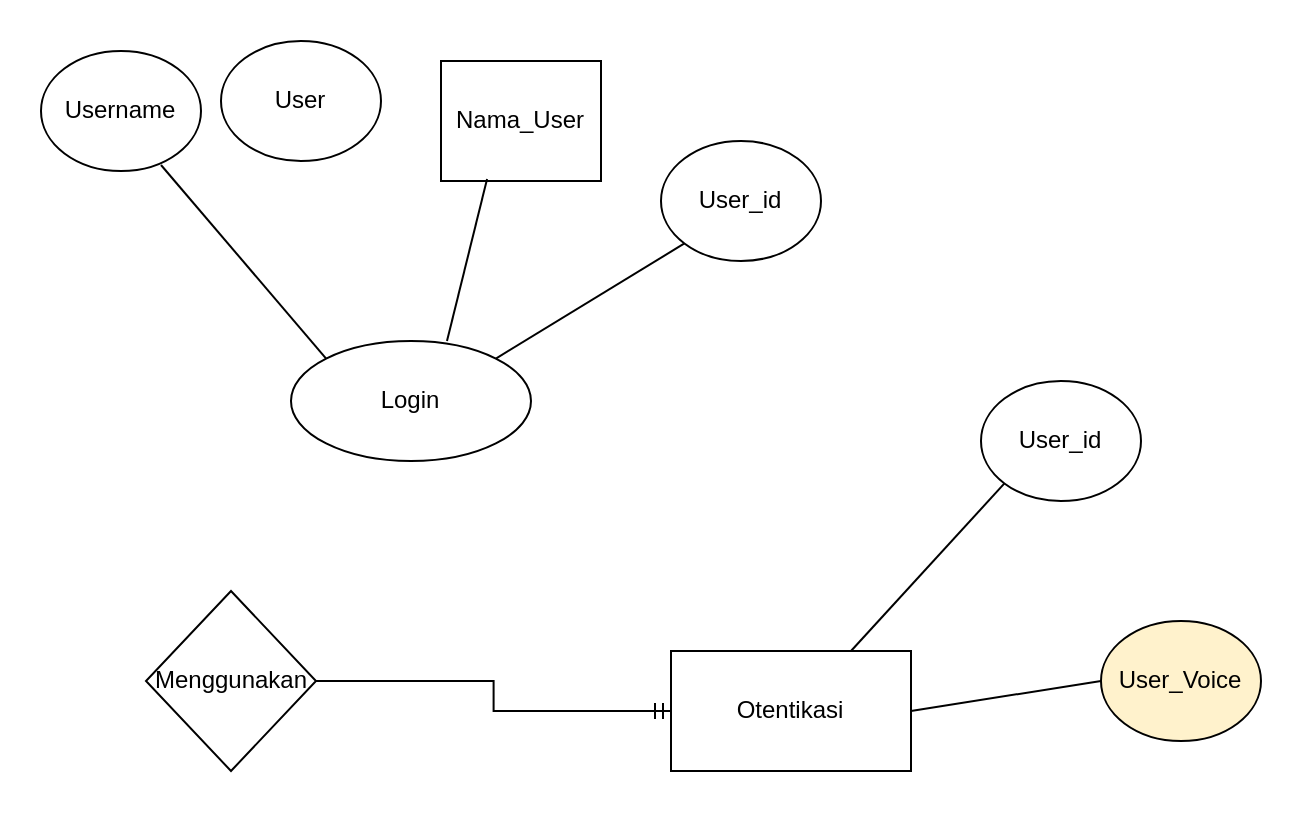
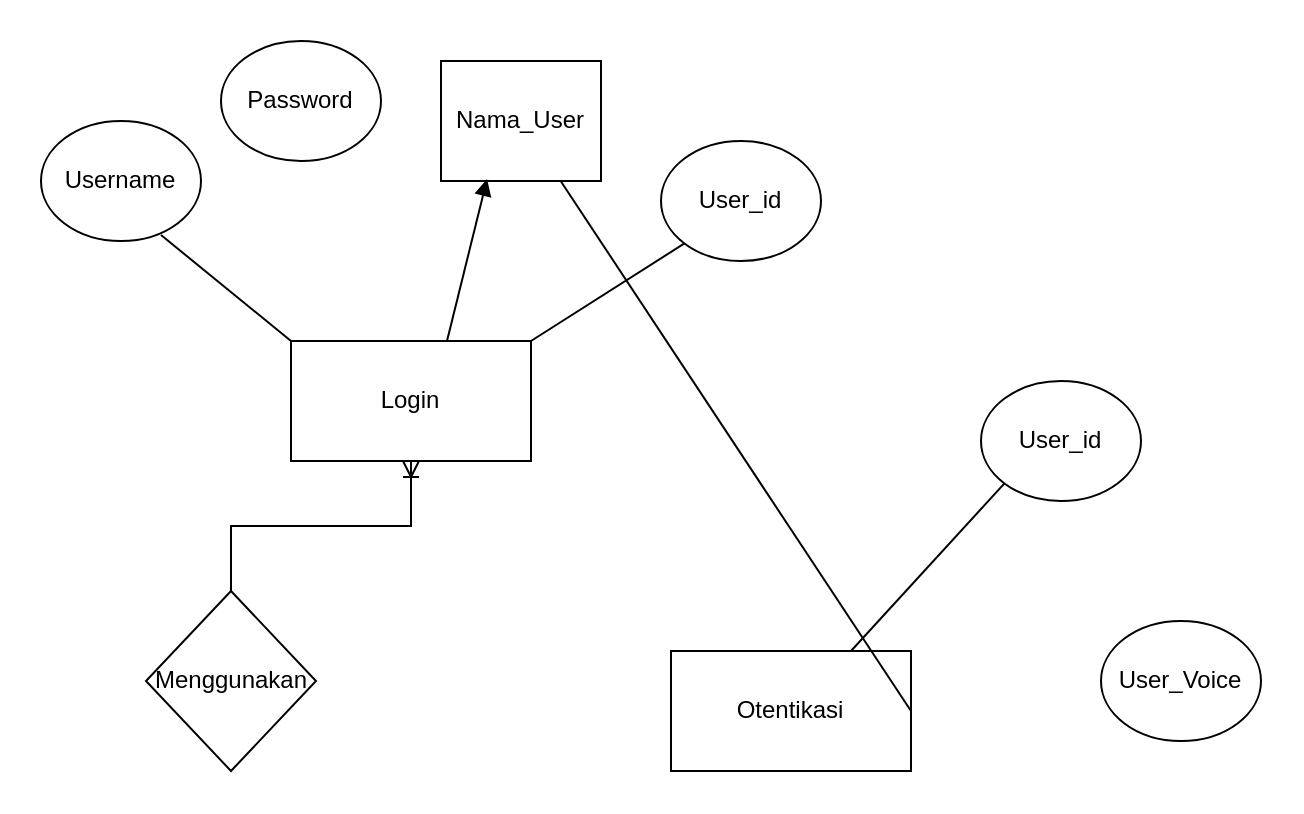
- <mxCell id="6" value="User" style="ellipse;whiteSpace=wrap;html=1;" parent="1" vertex="1"><mxGeometry x="110" y="20" width="80" height="60" as="geometry" /></mxCell>
+ <mxCell id="6" value="Password" style="ellipse;whiteSpace=wrap;html=1;" parent="1" vertex="1"><mxGeometry x="110" y="20" width="80" height="60" as="geometry" /></mxCell>
- <mxCell id="4" value="Username" style="ellipse;whiteSpace=wrap;html=1;" parent="1" vertex="1"><mxGeometry x="20" y="25" width="80" height="60" as="geometry" /></mxCell>
+ <mxCell id="4" value="Username" style="ellipse;whiteSpace=wrap;html=1;" parent="1" vertex="1"><mxGeometry x="20" y="60" width="80" height="60" as="geometry" /></mxCell>
- <mxCell id="8" value="" style="endArrow=none;html=1;entryX=0.288;entryY=0.983;entryDx=0;entryDy=0;entryPerimeter=0;exitX=0.65;exitY=0;exitDx=0;exitDy=0;exitPerimeter=0;" parent="1" source="3" target="7" edge="1"><mxGeometry width="50" height="50" relative="1" as="geometry"><mxPoint x="180" y="230" as="sourcePoint" /><mxPoint x="230" y="180" as="targetPoint" /></mxGeometry></mxCell>
+ <mxCell id="8" value="" style="endArrow=block;html=1;entryX=0.288;entryY=0.983;entryDx=0;entryDy=0;entryPerimeter=0;exitX=0.65;exitY=0;exitDx=0;exitDy=0;exitPerimeter=0;" parent="1" source="3" target="7" edge="1"><mxGeometry width="50" height="50" relative="1" as="geometry"><mxPoint x="180" y="230" as="sourcePoint" /><mxPoint x="230" y="180" as="targetPoint" /></mxGeometry></mxCell>
- <mxCell id="3" value="Login" style="ellipse;whiteSpace=wrap;html=1;" parent="1" vertex="1"><mxGeometry x="145" y="170" width="120" height="60" as="geometry" /></mxCell>
+ <mxCell id="3" value="Login" style="rounded=0;whiteSpace=wrap;html=1;" parent="1" vertex="1"><mxGeometry x="145" y="170" width="120" height="60" as="geometry" /></mxCell>
+ <mxCell id="2" style="edgeStyle=orthogonalEdgeStyle;rounded=0;orthogonalLoop=1;jettySize=auto;html=1;entryX=0.5;entryY=0;entryDx=0;entryDy=0;endArrow=none;endFill=0;startArrow=ERoneToMany;startFill=0;" parent="1" source="3" target="9" edge="1"><mxGeometry relative="1" as="geometry" /></mxCell>
- <mxCell id="14" value="User_Voice" style="ellipse;whiteSpace=wrap;html=1;fillColor=#fff2cc;" parent="1" vertex="1"><mxGeometry x="550" y="310" width="80" height="60" as="geometry" /></mxCell>
+ <mxCell id="14" value="User_Voice" style="ellipse;whiteSpace=wrap;html=1;" parent="1" vertex="1"><mxGeometry x="550" y="310" width="80" height="60" as="geometry" /></mxCell>
- <mxCell id="10" style="edgeStyle=orthogonalEdgeStyle;rounded=0;orthogonalLoop=1;jettySize=auto;html=1;entryX=1;entryY=0.5;entryDx=0;entryDy=0;startArrow=ERmandOne;startFill=0;endArrow=none;endFill=0;" parent="1" source="11" target="9" edge="1"><mxGeometry relative="1" as="geometry" /></mxCell>
- <mxCell id="15" value="" style="endArrow=none;html=1;entryX=0;entryY=0.5;entryDx=0;entryDy=0;exitX=1;exitY=0.5;exitDx=0;exitDy=0;" parent="1" source="11" target="14" edge="1"><mxGeometry width="50" height="50" relative="1" as="geometry"><mxPoint x="300" y="380" as="sourcePoint" /><mxPoint x="350" y="330" as="targetPoint" /></mxGeometry></mxCell>
+ <mxCell id="15" value="" style="endArrow=none;html=1;exitX=1;exitY=0.5;exitDx=0;exitDy=0;" parent="1" source="11" target="7" edge="1"><mxGeometry width="50" height="50" relative="1" as="geometry"><mxPoint x="300" y="380" as="sourcePoint" /><mxPoint x="350" y="330" as="targetPoint" /></mxGeometry></mxCell>
